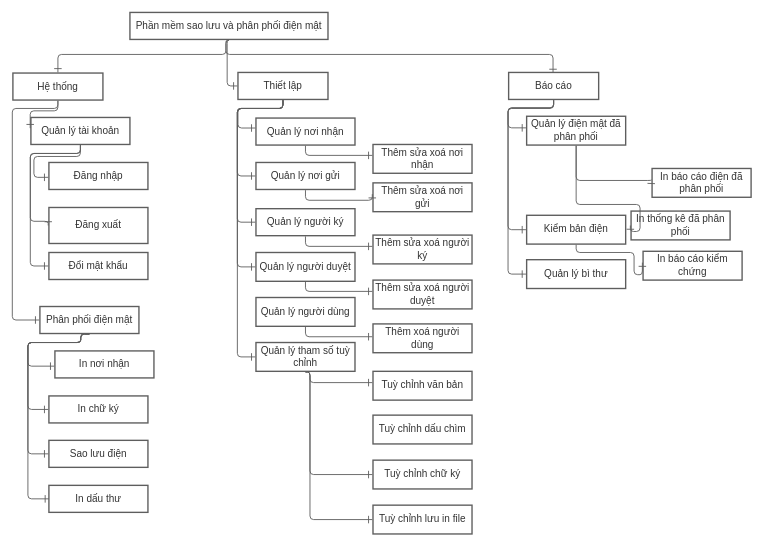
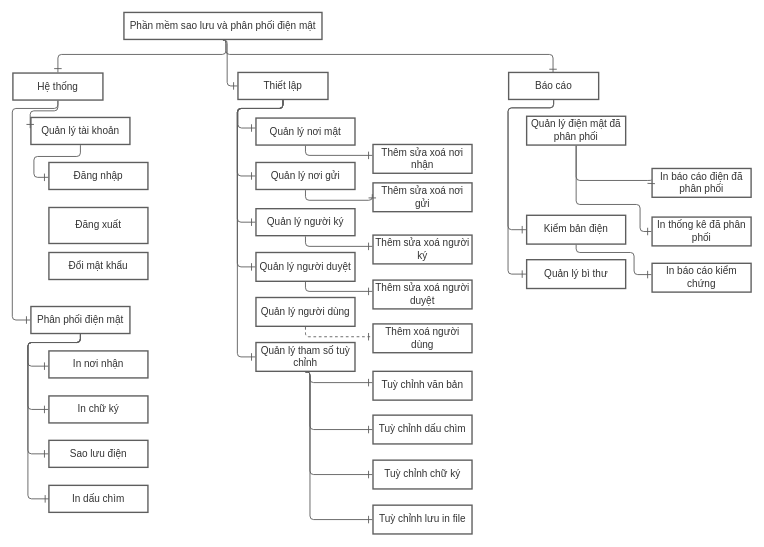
- <mxCell id="2" value="Phần mềm sao lưu và phân phối điện mật" style="html=1;overflow=block;blockSpacing=1;whiteSpace=wrap;;whiteSpace=wrap;fontSize=16.7;fontColor=#333333;spacing=3.8;strokeColor=#5e5e5e;strokeOpacity=100;strokeWidth=2.3;" parent="1" vertex="1"><mxGeometry x="216" y="20" width="330" height="45" as="geometry" /></mxCell>
+ <mxCell id="2" value="Phần mềm sao lưu và phân phối điện mật" style="html=1;overflow=block;blockSpacing=1;whiteSpace=wrap;;whiteSpace=wrap;fontSize=16.7;fontColor=#333333;spacing=3.8;strokeColor=#5e5e5e;strokeOpacity=100;strokeWidth=2.3;" parent="1" vertex="1"><mxGeometry x="206" y="20" width="330" height="45" as="geometry" /></mxCell>
- <mxCell id="58" value="" style="html=1;jettySize=18;whiteSpace=wrap;fontSize=13;strokeColor=#5E5E5E;strokeWidth=1.5;rounded=1;arcSize=12;edgeStyle=orthogonalEdgeStyle;startArrow=none;;endArrow=ERone;endSize=10;;exitX=0.5;exitY=1.025;exitPerimeter=0;entryX=-0.007;entryY=0.403;entryPerimeter=0;" parent="1" source="54" target="55" edge="1"><mxGeometry width="100" height="100" relative="1" as="geometry"><Array as="points"><mxPoint x="922" y="180" /><mxPoint x="846" y="180" /><mxPoint x="846" y="212" /></Array></mxGeometry></mxCell>
- <mxCell id="3" value="Quản lý nơi nhận" style="html=1;overflow=block;blockSpacing=1;whiteSpace=wrap;;whiteSpace=wrap;fontSize=16.7;fontColor=#333333;spacing=3.8;strokeColor=#5e5e5e;strokeOpacity=100;strokeWidth=2.3;" parent="1" vertex="1"><mxGeometry x="426" y="196" width="165" height="45" as="geometry" /></mxCell>
+ <mxCell id="3" value="Quản lý nơi mật" style="html=1;overflow=block;blockSpacing=1;whiteSpace=wrap;;whiteSpace=wrap;fontSize=16.7;fontColor=#333333;spacing=3.8;strokeColor=#5e5e5e;strokeOpacity=100;strokeWidth=2.3;" parent="1" vertex="1"><mxGeometry x="426" y="196" width="165" height="45" as="geometry" /></mxCell>
- <mxCell id="28" value="" style="html=1;jettySize=18;whiteSpace=wrap;fontSize=13;strokeColor=#5E5E5E;strokeWidth=1.5;rounded=1;arcSize=12;edgeStyle=orthogonalEdgeStyle;startArrow=none;;endArrow=ERone;endSize=10;;exitX=0.5;exitY=1.025;exitPerimeter=0;entryX=-0.007;entryY=0.5;entryPerimeter=0;" parent="1" source="22" target="24" edge="1"><mxGeometry width="100" height="100" relative="1" as="geometry"><Array as="points"><mxPoint x="134" y="255" /><mxPoint x="50" y="255" /><mxPoint x="50" y="368" /></Array></mxGeometry></mxCell>
- <mxCell id="62" value="In thống kê đã phân phối" style="html=1;overflow=block;blockSpacing=1;whiteSpace=wrap;;whiteSpace=wrap;fontSize=16.7;fontColor=#333333;spacing=3.8;strokeColor=#5e5e5e;strokeOpacity=100;strokeWidth=2.3;" parent="1" vertex="1"><mxGeometry x="1051" y="351" width="165" height="48" as="geometry" /></mxCell>
+ <mxCell id="62" value="In thống kê đã phân phối" style="html=1;overflow=block;blockSpacing=1;whiteSpace=wrap;;whiteSpace=wrap;fontSize=16.7;fontColor=#333333;spacing=3.8;strokeColor=#5e5e5e;strokeOpacity=100;strokeWidth=2.3;" parent="1" vertex="1"><mxGeometry x="1086" y="361" width="165" height="48" as="geometry" /></mxCell>
- <mxCell id="29" value="" style="html=1;jettySize=18;whiteSpace=wrap;fontSize=13;strokeColor=#5E5E5E;strokeWidth=1.5;rounded=1;arcSize=12;edgeStyle=orthogonalEdgeStyle;startArrow=none;;endArrow=ERone;endSize=10;;exitX=0.5;exitY=1.025;exitPerimeter=0;entryX=-0.007;entryY=0.5;entryPerimeter=0;" parent="1" source="22" target="10" edge="1"><mxGeometry width="100" height="100" relative="1" as="geometry"><Array as="points"><mxPoint x="134" y="255" /><mxPoint x="50" y="255" /><mxPoint x="50" y="443" /></Array></mxGeometry></mxCell>
- <mxCell id="63" value="In báo cáo kiểm chứng" style="html=1;overflow=block;blockSpacing=1;whiteSpace=wrap;;whiteSpace=wrap;fontSize=16.7;fontColor=#333333;spacing=3.8;strokeColor=#5e5e5e;strokeOpacity=100;strokeWidth=2.3;" parent="1" vertex="1"><mxGeometry x="1071" y="418" width="165" height="48" as="geometry" /></mxCell>
+ <mxCell id="63" value="In báo cáo kiểm chứng" style="html=1;overflow=block;blockSpacing=1;whiteSpace=wrap;;whiteSpace=wrap;fontSize=16.7;fontColor=#333333;spacing=3.8;strokeColor=#5e5e5e;strokeOpacity=100;strokeWidth=2.3;" parent="1" vertex="1"><mxGeometry x="1086" y="438" width="165" height="48" as="geometry" /></mxCell>
- <mxCell id="12" value="Phân phối điện mật" style="html=1;overflow=block;blockSpacing=1;whiteSpace=wrap;;whiteSpace=wrap;fontSize=16.7;fontColor=#333333;spacing=3.8;strokeColor=#5e5e5e;strokeOpacity=100;strokeWidth=2.3;" parent="1" vertex="1"><mxGeometry x="66" y="510" width="165" height="45" as="geometry" /></mxCell>
+ <mxCell id="12" value="Phân phối điện mật" style="html=1;overflow=block;blockSpacing=1;whiteSpace=wrap;;whiteSpace=wrap;fontSize=16.7;fontColor=#333333;spacing=3.8;strokeColor=#5e5e5e;strokeOpacity=100;strokeWidth=2.3;" parent="1" vertex="1"><mxGeometry x="51" y="510" width="165" height="45" as="geometry" /></mxCell>
- <mxCell id="49" value="" style="html=1;jettySize=18;whiteSpace=wrap;fontSize=13;strokeColor=#5E5E5E;strokeWidth=1.5;rounded=1;arcSize=12;edgeStyle=orthogonalEdgeStyle;startArrow=none;;endArrow=ERone;endSize=10;;exitX=0.5;exitY=1.024;exitPerimeter=0;entryX=-0.007;entryY=0.445;entryPerimeter=0;" parent="1" source="7" target="38" edge="1"><mxGeometry width="100" height="100" relative="1" as="geometry"><Array as="points"><mxPoint x="509" y="560" /></Array></mxGeometry></mxCell>
+ <mxCell id="49" value="" style="html=1;jettySize=18;whiteSpace=wrap;fontSize=13;strokeColor=#5E5E5E;strokeWidth=1.5;rounded=1;arcSize=12;edgeStyle=orthogonalEdgeStyle;startArrow=none;endArrow=ERone;endSize=10;exitX=0.5;exitY=1.024;exitPerimeter=0;entryX=-0.007;entryY=0.445;entryPerimeter=0;dashed=1;" parent="1" source="7" target="38" edge="1"><mxGeometry width="100" height="100" relative="1" as="geometry"><Array as="points"><mxPoint x="509" y="560" /></Array></mxGeometry></mxCell>
- <mxCell id="13" value="In nơi nhận" style="html=1;overflow=block;blockSpacing=1;whiteSpace=wrap;;whiteSpace=wrap;fontSize=16.7;fontColor=#333333;spacing=3.8;strokeColor=#5e5e5e;strokeOpacity=100;strokeWidth=2.3;" parent="1" vertex="1"><mxGeometry x="91" y="584" width="165" height="45" as="geometry" /></mxCell>
+ <mxCell id="13" value="In nơi nhận" style="html=1;overflow=block;blockSpacing=1;whiteSpace=wrap;;whiteSpace=wrap;fontSize=16.7;fontColor=#333333;spacing=3.8;strokeColor=#5e5e5e;strokeOpacity=100;strokeWidth=2.3;" parent="1" vertex="1"><mxGeometry x="81" y="584" width="165" height="45" as="geometry" /></mxCell>
+ <mxCell id="50" value="" style="html=1;jettySize=18;whiteSpace=wrap;fontSize=13;strokeColor=#5E5E5E;strokeWidth=1.5;rounded=1;arcSize=12;edgeStyle=orthogonalEdgeStyle;startArrow=none;;endArrow=ERone;endSize=10;;exitX=0.5;exitY=1.024;exitPerimeter=0;entryX=-0.007;entryY=0.5;entryPerimeter=0;" parent="1" source="11" target="41" edge="1"><mxGeometry width="100" height="100" relative="1" as="geometry"><Array as="points"><mxPoint x="516" y="619" /><mxPoint x="516" y="715" /></Array></mxGeometry></mxCell>
- <mxCell id="53" value="In dấu thư" style="html=1;overflow=block;blockSpacing=1;whiteSpace=wrap;;whiteSpace=wrap;fontSize=16.7;fontColor=#333333;spacing=3.8;strokeColor=#5e5e5e;strokeOpacity=100;strokeWidth=2.3;" parent="1" vertex="1"><mxGeometry x="81" y="808" width="165" height="45" as="geometry" /></mxCell>
+ <mxCell id="53" value="In dấu chìm" style="html=1;overflow=block;blockSpacing=1;whiteSpace=wrap;;whiteSpace=wrap;fontSize=16.7;fontColor=#333333;spacing=3.8;strokeColor=#5e5e5e;strokeOpacity=100;strokeWidth=2.3;" parent="1" vertex="1"><mxGeometry x="81" y="808" width="165" height="45" as="geometry" /></mxCell>
